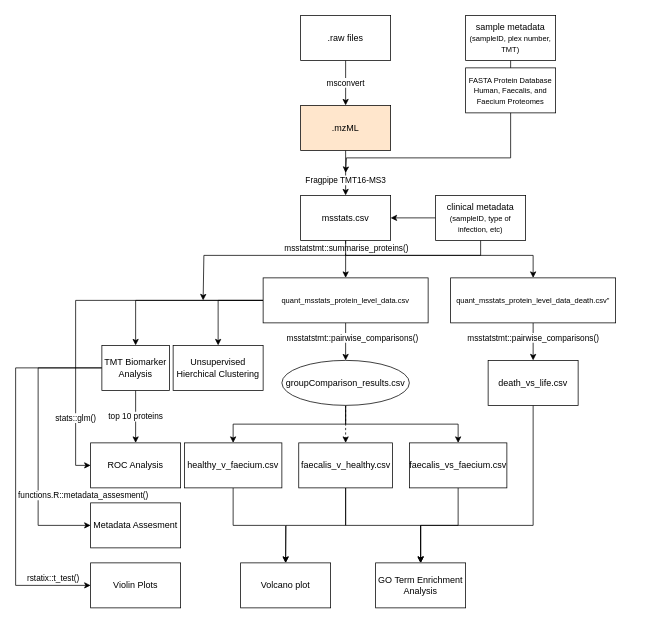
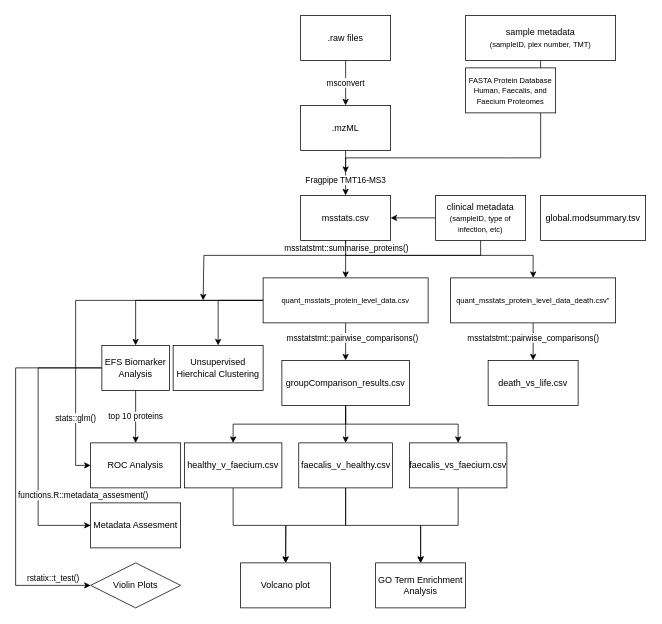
- <mxCell id="20" value="sample metadata&lt;br&gt;&lt;font style=&quot;font-size: 10px;&quot;&gt;(sampleID, plex number, TMT)&lt;/font&gt;" style="rounded=0;whiteSpace=wrap;html=1;" parent="1" vertex="1"><mxGeometry x="620" y="20" width="120" height="60" as="geometry" /></mxCell>
+ <mxCell id="20" value="sample metadata&lt;br&gt;&lt;font style=&quot;font-size: 10px;&quot;&gt;(sampleID, plex number, TMT)&lt;/font&gt;" style="rounded=0;whiteSpace=wrap;html=1;" parent="1" vertex="1"><mxGeometry x="620" y="20" width="200" height="60" as="geometry" /></mxCell>
- <mxCell id="5" value=".mzML" style="rounded=0;whiteSpace=wrap;html=1;fillColor=#ffe6cc;" parent="1" vertex="1"><mxGeometry x="400" y="140" width="120" height="60" as="geometry" /></mxCell>
+ <mxCell id="5" value=".mzML" style="rounded=0;whiteSpace=wrap;html=1;" parent="1" vertex="1"><mxGeometry x="400" y="140" width="120" height="60" as="geometry" /></mxCell>
+ <mxCell id="46" value="global.modsummary.tsv" style="rounded=0;whiteSpace=wrap;html=1;" vertex="1" parent="1"><mxGeometry x="720" y="260" width="140" height="60" as="geometry" /></mxCell>
- <mxCell id="27" value="TMT Biomarker Analysis" style="rounded=0;whiteSpace=wrap;html=1;" parent="1" vertex="1"><mxGeometry x="135" y="460" width="90" height="60" as="geometry" /></mxCell>
+ <mxCell id="27" value="EFS Biomarker Analysis" style="rounded=0;whiteSpace=wrap;html=1;" parent="1" vertex="1"><mxGeometry x="135" y="460" width="90" height="60" as="geometry" /></mxCell>
- <mxCell id="18" value="groupComparison_results.csv" style="ellipse;whiteSpace=wrap;html=1;" parent="1" vertex="1"><mxGeometry x="375" y="480" width="170" height="60" as="geometry" /></mxCell>
+ <mxCell id="18" value="groupComparison_results.csv" style="rounded=0;whiteSpace=wrap;html=1;" parent="1" vertex="1"><mxGeometry x="375" y="480" width="170" height="60" as="geometry" /></mxCell>
- <mxCell id="16" style="edgeStyle=orthogonalEdgeStyle;rounded=0;orthogonalLoop=1;jettySize=auto;html=1;exitX=0.5;exitY=1;exitDx=0;exitDy=0;entryX=0.5;entryY=0;entryDx=0;entryDy=0;dashed=1;" parent="1" source="18" target="33" edge="1"><mxGeometry relative="1" as="geometry" /></mxCell>
+ <mxCell id="16" style="edgeStyle=orthogonalEdgeStyle;rounded=0;orthogonalLoop=1;jettySize=auto;html=1;exitX=0.5;exitY=1;exitDx=0;exitDy=0;entryX=0.5;entryY=0;entryDx=0;entryDy=0;" parent="1" source="18" target="33" edge="1"><mxGeometry relative="1" as="geometry" /></mxCell>
- <mxCell id="36" style="edgeStyle=orthogonalEdgeStyle;rounded=0;orthogonalLoop=1;jettySize=auto;html=1;exitX=0.5;exitY=1;exitDx=0;exitDy=0;" edge="1" parent="1" source="37" target="39"><mxGeometry relative="1" as="geometry"><Array as="points"><mxPoint x="710" y="700" /><mxPoint x="560" y="700" /></Array></mxGeometry></mxCell>
- <mxCell id="41" value="Violin Plots" style="rounded=0;whiteSpace=wrap;html=1;" vertex="1" parent="1"><mxGeometry x="120" y="750" width="120" height="60" as="geometry" /></mxCell>
+ <mxCell id="41" value="Violin Plots" style="rhombus;whiteSpace=wrap;html=1;" vertex="1" parent="1"><mxGeometry x="120" y="750" width="120" height="60" as="geometry" /></mxCell>
